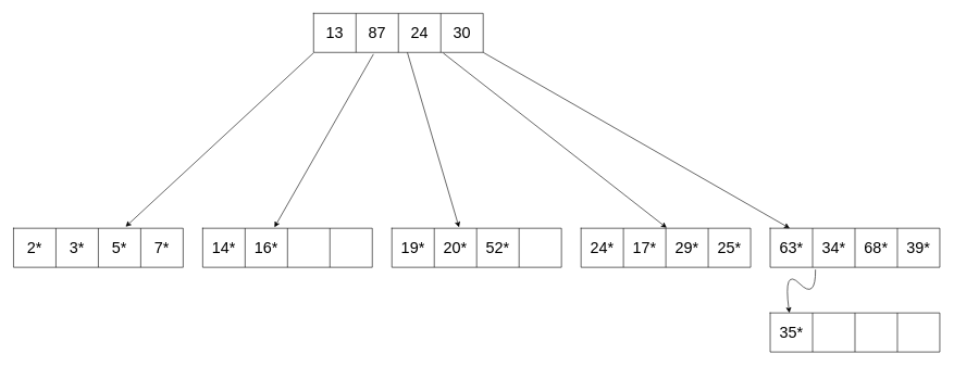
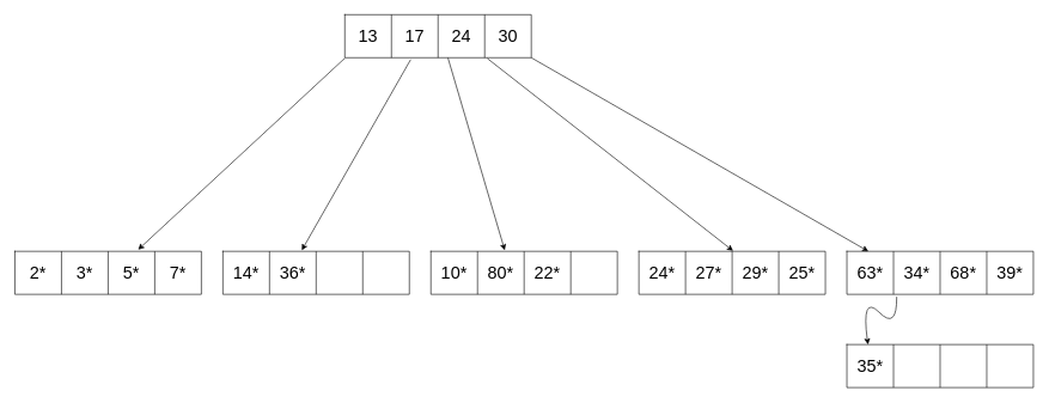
- <mxCell id="5" value="87" style="shape=partialRectangle;html=1;whiteSpace=wrap;connectable=0;overflow=hidden;fillColor=none;top=0;left=0;bottom=0;right=0;pointerEvents=1;fontSize=24;" vertex="1" parent="3"><mxGeometry x="65" width="65" height="60" as="geometry"><mxRectangle width="65" height="60" as="alternateBounds" /></mxGeometry></mxCell>
+ <mxCell id="5" value="17" style="shape=partialRectangle;html=1;whiteSpace=wrap;connectable=0;overflow=hidden;fillColor=none;top=0;left=0;bottom=0;right=0;pointerEvents=1;fontSize=24;" vertex="1" parent="3"><mxGeometry x="65" width="65" height="60" as="geometry"><mxRectangle width="65" height="60" as="alternateBounds" /></mxGeometry></mxCell>
- <mxCell id="17" value="16*" style="shape=partialRectangle;html=1;whiteSpace=wrap;connectable=0;overflow=hidden;fillColor=none;top=0;left=0;bottom=0;right=0;pointerEvents=1;fontSize=24;" vertex="1" parent="15"><mxGeometry x="65" width="65" height="60" as="geometry"><mxRectangle width="65" height="60" as="alternateBounds" /></mxGeometry></mxCell>
+ <mxCell id="17" value="36*" style="shape=partialRectangle;html=1;whiteSpace=wrap;connectable=0;overflow=hidden;fillColor=none;top=0;left=0;bottom=0;right=0;pointerEvents=1;fontSize=24;" vertex="1" parent="15"><mxGeometry x="65" width="65" height="60" as="geometry"><mxRectangle width="65" height="60" as="alternateBounds" /></mxGeometry></mxCell>
- <mxCell id="10" value="19*" style="shape=partialRectangle;html=1;whiteSpace=wrap;connectable=0;overflow=hidden;fillColor=none;top=0;left=0;bottom=0;right=0;pointerEvents=1;fontSize=24;" vertex="1" parent="9"><mxGeometry width="65" height="60" as="geometry"><mxRectangle width="65" height="60" as="alternateBounds" /></mxGeometry></mxCell>
+ <mxCell id="10" value="10*" style="shape=partialRectangle;html=1;whiteSpace=wrap;connectable=0;overflow=hidden;fillColor=none;top=0;left=0;bottom=0;right=0;pointerEvents=1;fontSize=24;" vertex="1" parent="9"><mxGeometry width="65" height="60" as="geometry"><mxRectangle width="65" height="60" as="alternateBounds" /></mxGeometry></mxCell>
- <mxCell id="11" value="20*" style="shape=partialRectangle;html=1;whiteSpace=wrap;connectable=0;overflow=hidden;fillColor=none;top=0;left=0;bottom=0;right=0;pointerEvents=1;fontSize=24;" vertex="1" parent="9"><mxGeometry x="65" width="65" height="60" as="geometry"><mxRectangle width="65" height="60" as="alternateBounds" /></mxGeometry></mxCell>
+ <mxCell id="11" value="80*" style="shape=partialRectangle;html=1;whiteSpace=wrap;connectable=0;overflow=hidden;fillColor=none;top=0;left=0;bottom=0;right=0;pointerEvents=1;fontSize=24;" vertex="1" parent="9"><mxGeometry x="65" width="65" height="60" as="geometry"><mxRectangle width="65" height="60" as="alternateBounds" /></mxGeometry></mxCell>
- <mxCell id="12" value="52*" style="shape=partialRectangle;html=1;whiteSpace=wrap;connectable=0;overflow=hidden;fillColor=none;top=0;left=0;bottom=0;right=0;pointerEvents=1;fontSize=24;" vertex="1" parent="9"><mxGeometry x="130" width="65" height="60" as="geometry"><mxRectangle width="65" height="60" as="alternateBounds" /></mxGeometry></mxCell>
+ <mxCell id="12" value="22*" style="shape=partialRectangle;html=1;whiteSpace=wrap;connectable=0;overflow=hidden;fillColor=none;top=0;left=0;bottom=0;right=0;pointerEvents=1;fontSize=24;" vertex="1" parent="9"><mxGeometry x="130" width="65" height="60" as="geometry"><mxRectangle width="65" height="60" as="alternateBounds" /></mxGeometry></mxCell>
- <mxCell id="29" value="17*" style="shape=partialRectangle;html=1;whiteSpace=wrap;connectable=0;overflow=hidden;fillColor=none;top=0;left=0;bottom=0;right=0;pointerEvents=1;fontSize=24;" vertex="1" parent="27"><mxGeometry x="65" width="65" height="60" as="geometry"><mxRectangle width="65" height="60" as="alternateBounds" /></mxGeometry></mxCell>
+ <mxCell id="29" value="27*" style="shape=partialRectangle;html=1;whiteSpace=wrap;connectable=0;overflow=hidden;fillColor=none;top=0;left=0;bottom=0;right=0;pointerEvents=1;fontSize=24;" vertex="1" parent="27"><mxGeometry x="65" width="65" height="60" as="geometry"><mxRectangle width="65" height="60" as="alternateBounds" /></mxGeometry></mxCell>
